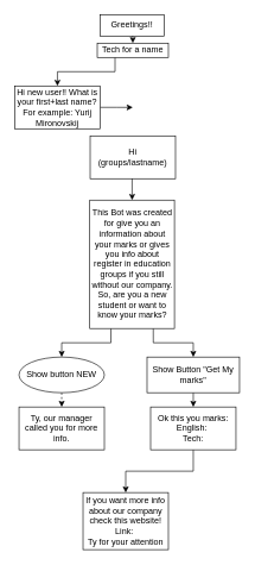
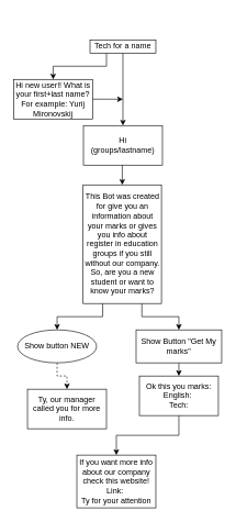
- <mxCell id="5" value="Greetings!!" style="rounded=0;whiteSpace=wrap;html=1;" vertex="1" parent="1"><mxGeometry x="140" y="20" width="90" height="30" as="geometry" /></mxCell>
- <mxCell id="4" style="edgeStyle=orthogonalEdgeStyle;rounded=0;orthogonalLoop=1;jettySize=auto;html=1;exitX=0.5;exitY=1;exitDx=0;exitDy=0;entryX=0.5;entryY=0;entryDx=0;entryDy=0;" edge="1" parent="1" source="5" target="17"><mxGeometry relative="1" as="geometry" /></mxCell>
+ <mxCell id="16" style="edgeStyle=orthogonalEdgeStyle;rounded=0;orthogonalLoop=1;jettySize=auto;html=1;exitX=0.5;exitY=1;exitDx=0;exitDy=0;" edge="1" parent="1" source="17" target="7"><mxGeometry relative="1" as="geometry" /></mxCell>
- <mxCell id="18" value="Ty, our manager called you for more info." style="rounded=0;whiteSpace=wrap;html=1;" vertex="1" parent="1"><mxGeometry x="26" y="570" width="120" height="60" as="geometry" /></mxCell>
+ <mxCell id="18" value="Ty, our manager called you for more info." style="rounded=0;whiteSpace=wrap;html=1;" vertex="1" parent="1"><mxGeometry x="41" y="590" width="120" height="60" as="geometry" /></mxCell>
